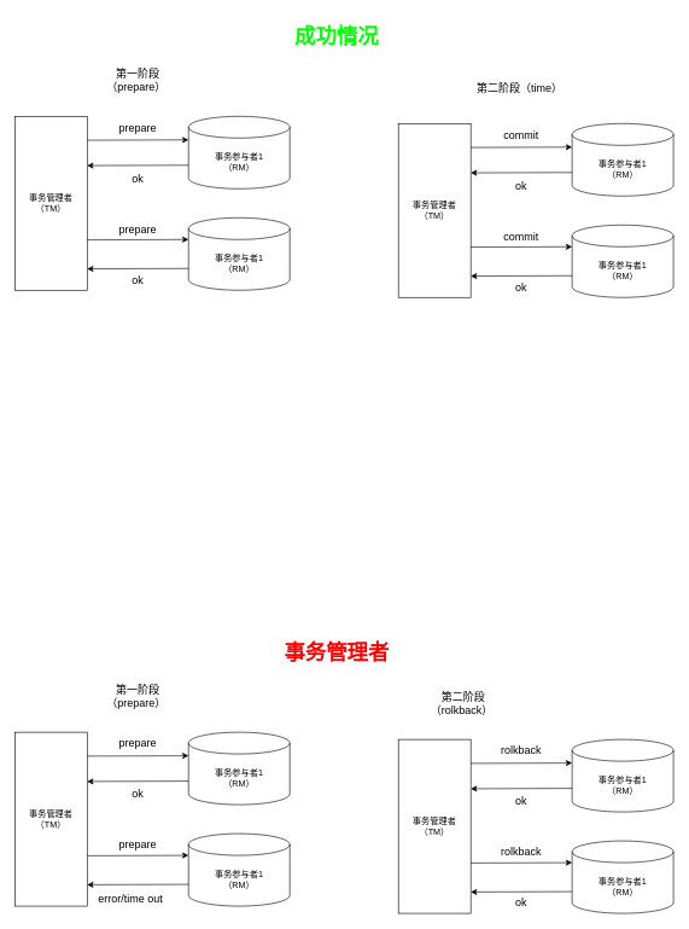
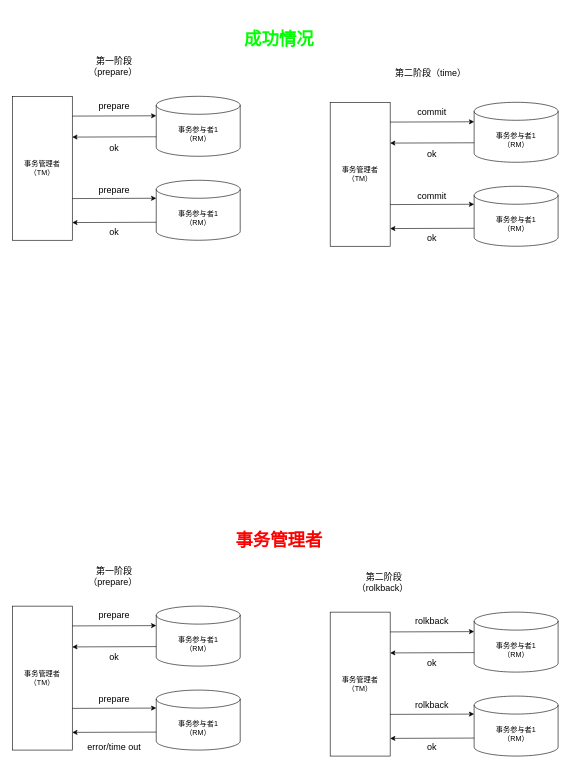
- <mxCell id="26" value="成功情况" style="text;html=1;strokeColor=none;fillColor=none;align=center;verticalAlign=middle;whiteSpace=wrap;rounded=0;fontSize=29;fontStyle=1;fontColor=#00FF00;" parent="1" vertex="1"><mxGeometry x="350" y="20" width="230" height="60" as="geometry" /></mxCell>
+ <mxCell id="26" value="成功情况" style="text;html=1;strokeColor=none;fillColor=none;align=center;verticalAlign=middle;whiteSpace=wrap;rounded=0;fontSize=29;fontStyle=1;fontColor=#00FF00;" parent="1" vertex="1"><mxGeometry x="350" y="35" width="230" height="60" as="geometry" /></mxCell>
- <mxCell id="38" value="error/time out" style="text;html=1;strokeColor=none;fillColor=none;align=center;verticalAlign=middle;whiteSpace=wrap;rounded=0;fontSize=15;" vertex="1" parent="1"><mxGeometry x="130" y="1225" width="100" height="30" as="geometry" /></mxCell>
+ <mxCell id="38" value="error/time out" style="text;html=1;strokeColor=none;fillColor=none;align=center;verticalAlign=middle;whiteSpace=wrap;rounded=0;fontSize=15;" vertex="1" parent="1"><mxGeometry x="140" y="1230" width="100" height="30" as="geometry" /></mxCell>
